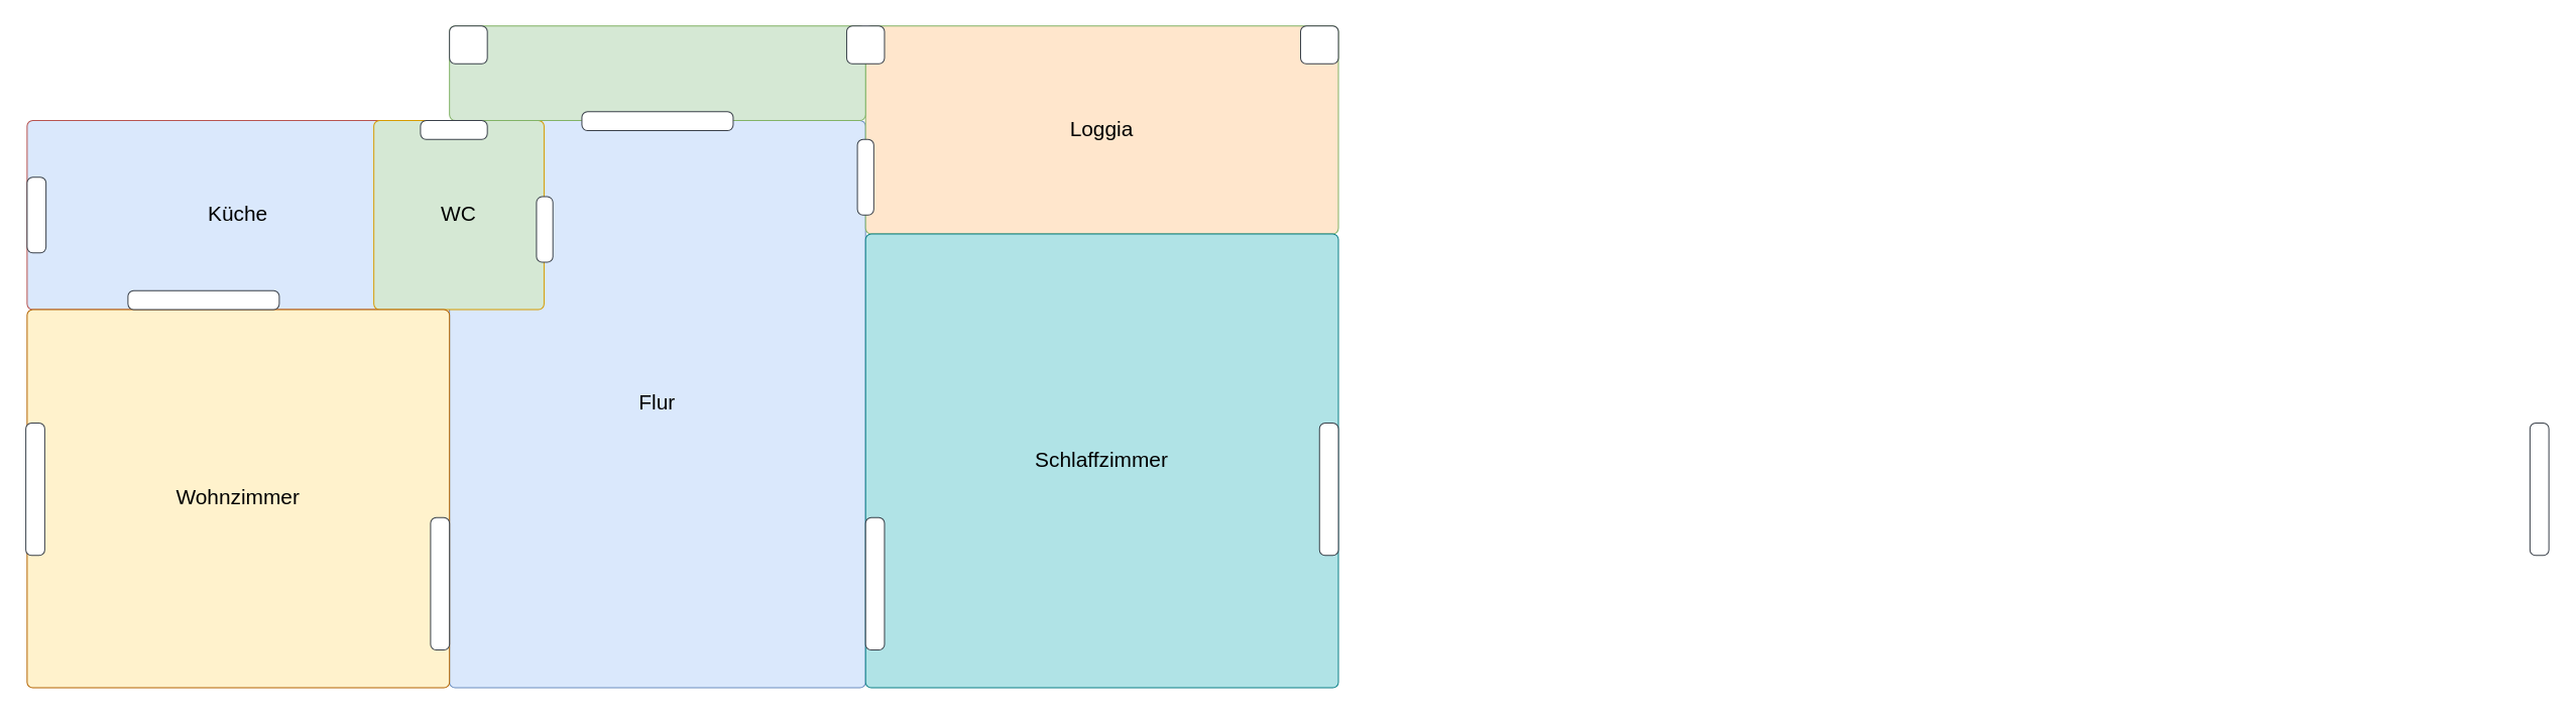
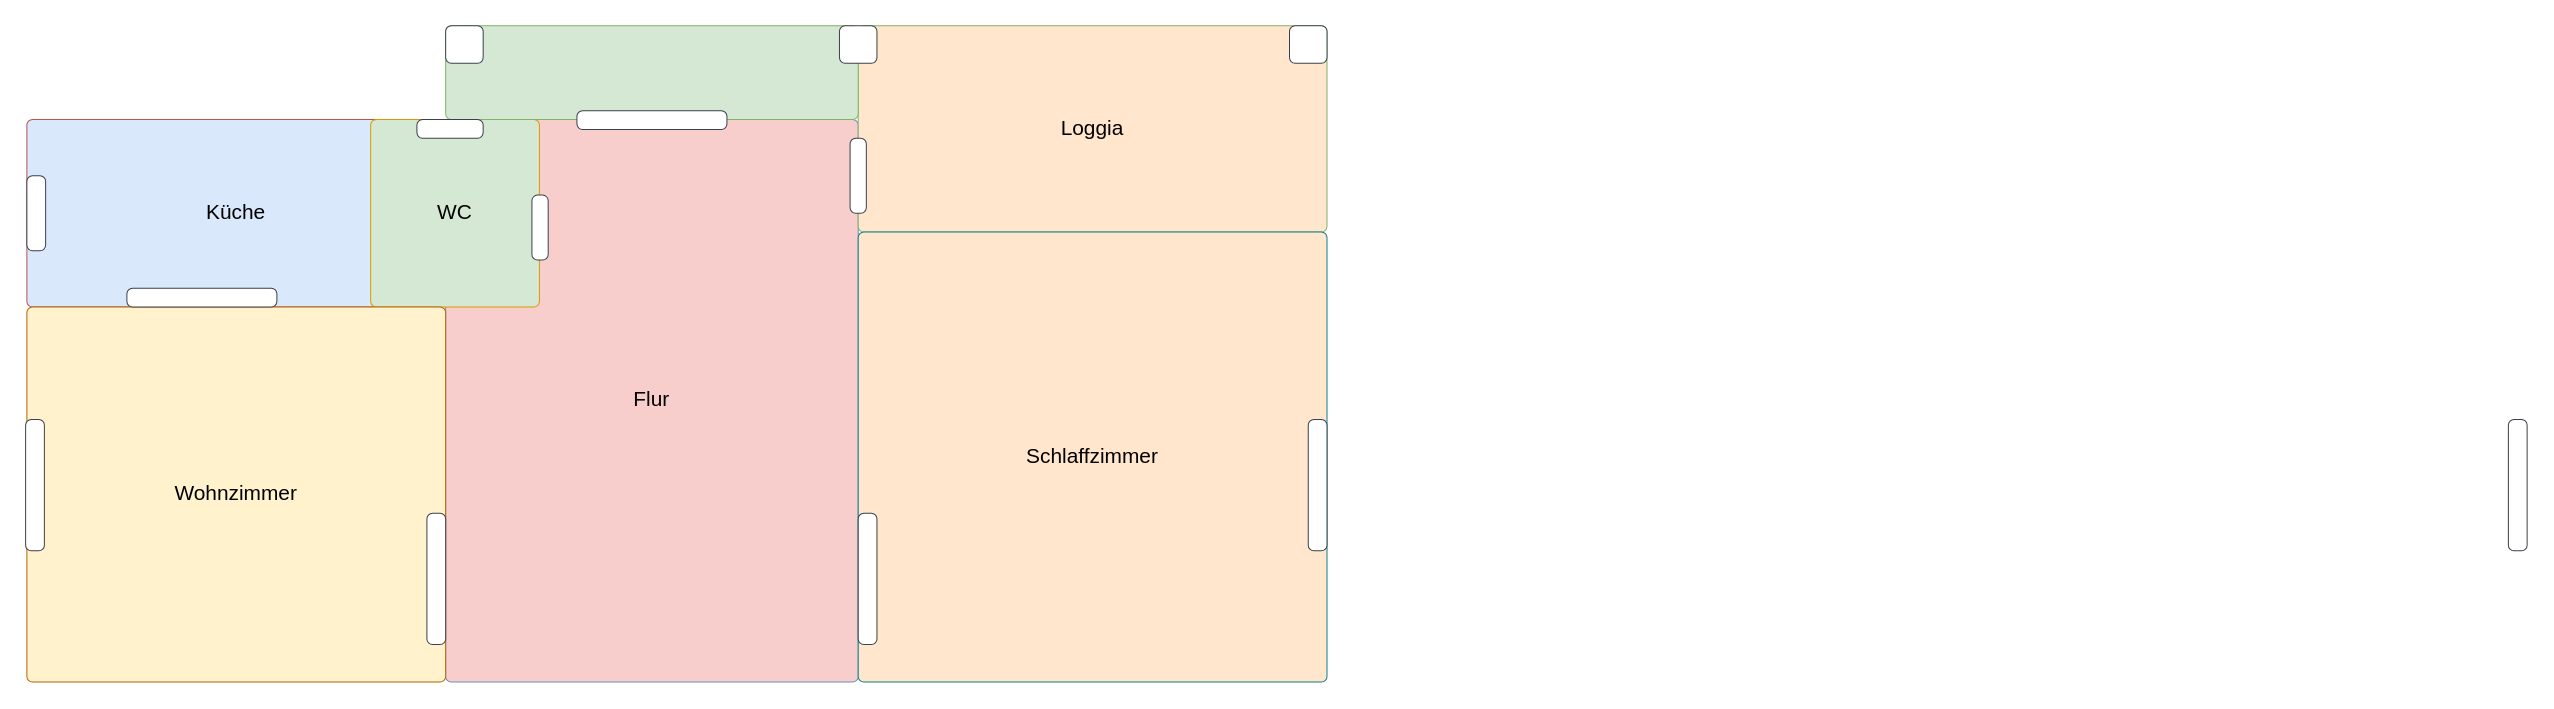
- <mxCell id="3" value="Flur" style="html=1;overflow=block;blockSpacing=1;whiteSpace=wrap;fontSize=16.7;spacing=3.8;strokeColor=#6c8ebf;strokeOpacity=100;rounded=1;absoluteArcSize=1;arcSize=9;strokeWidth=0.8;lucidId=3lk6XaR9wPMu;fillColor=#dae8fc;" parent="1" vertex="1"><mxGeometry x="356" y="95" width="330" height="450" as="geometry" /></mxCell>
+ <mxCell id="3" value="Flur" style="html=1;overflow=block;blockSpacing=1;whiteSpace=wrap;fontSize=16.7;spacing=3.8;strokeColor=#6c8ebf;strokeOpacity=100;rounded=1;absoluteArcSize=1;arcSize=9;strokeWidth=0.8;lucidId=3lk6XaR9wPMu;fillColor=#f8cecc;" parent="1" vertex="1"><mxGeometry x="356" y="95" width="330" height="450" as="geometry" /></mxCell>
- <mxCell id="5" value="Schlaffzimmer" style="html=1;overflow=block;blockSpacing=1;whiteSpace=wrap;fontSize=16.7;spacing=3.8;strokeColor=#0e8088;strokeOpacity=100;rounded=1;absoluteArcSize=1;arcSize=9;strokeWidth=0.8;lucidId=vmk61kjZ~GeW;fillColor=#b0e3e6;" parent="1" vertex="1"><mxGeometry x="686" y="185" width="375" height="360" as="geometry" /></mxCell>
+ <mxCell id="5" value="Schlaffzimmer" style="html=1;overflow=block;blockSpacing=1;whiteSpace=wrap;fontSize=16.7;spacing=3.8;strokeColor=#0e8088;strokeOpacity=100;rounded=1;absoluteArcSize=1;arcSize=9;strokeWidth=0.8;lucidId=vmk61kjZ~GeW;fillColor=#ffe6cc;" parent="1" vertex="1"><mxGeometry x="686" y="185" width="375" height="360" as="geometry" /></mxCell>
